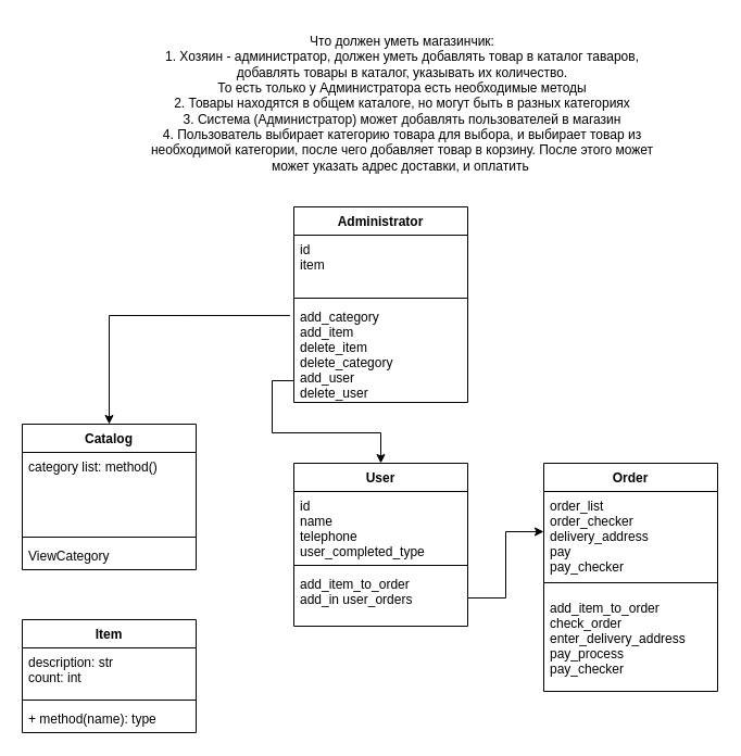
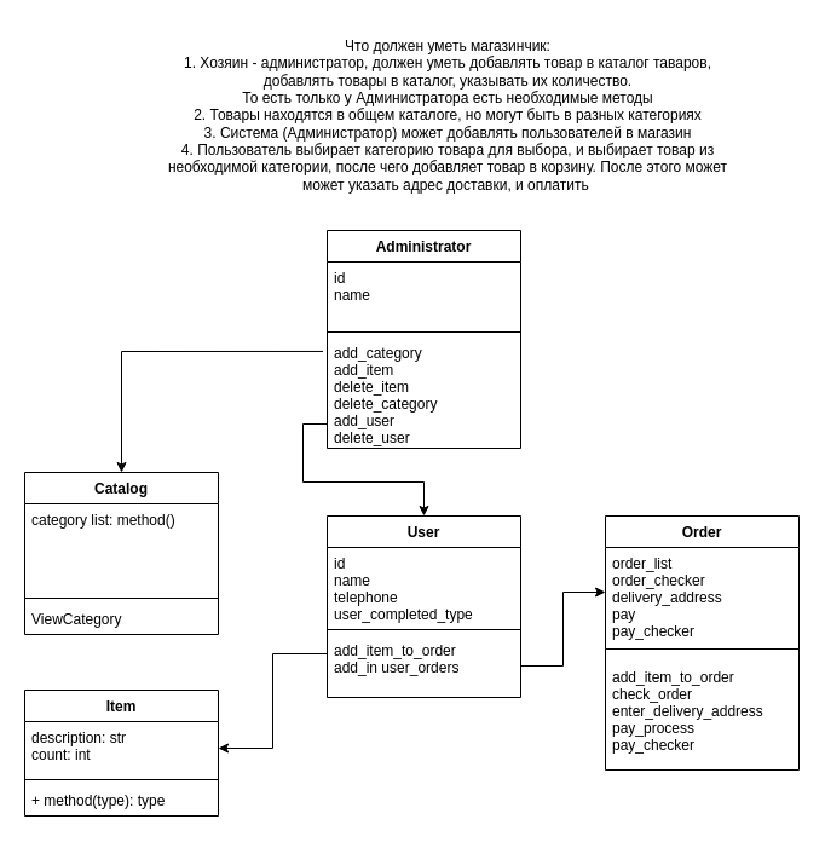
- <mxCell id="4" value="id&#10;item" style="text;strokeColor=none;fillColor=none;align=left;verticalAlign=top;spacingLeft=4;spacingRight=4;overflow=hidden;rotatable=0;points=[[0,0.5],[1,0.5]];portConstraint=eastwest;" vertex="1" parent="3"><mxGeometry y="26" width="160" height="54" as="geometry" /></mxCell>
+ <mxCell id="4" value="id&#10;name" style="text;strokeColor=none;fillColor=none;align=left;verticalAlign=top;spacingLeft=4;spacingRight=4;overflow=hidden;rotatable=0;points=[[0,0.5],[1,0.5]];portConstraint=eastwest;" vertex="1" parent="3"><mxGeometry y="26" width="160" height="54" as="geometry" /></mxCell>
+ <mxCell id="25" style="edgeStyle=orthogonalEdgeStyle;rounded=0;orthogonalLoop=1;jettySize=auto;html=1;exitX=0;exitY=0.5;exitDx=0;exitDy=0;entryX=1;entryY=0.5;entryDx=0;entryDy=0;" edge="1" parent="1" source="14" target="20"><mxGeometry relative="1" as="geometry"><Array as="points"><mxPoint x="270" y="540" /><mxPoint x="225" y="540" /><mxPoint x="225" y="618" /></Array></mxGeometry></mxCell>
- <mxCell id="22" value="+ method(name): type" style="text;strokeColor=none;fillColor=none;align=left;verticalAlign=top;spacingLeft=4;spacingRight=4;overflow=hidden;rotatable=0;points=[[0,0.5],[1,0.5]];portConstraint=eastwest;" vertex="1" parent="19"><mxGeometry y="78" width="160" height="26" as="geometry" /></mxCell>
+ <mxCell id="22" value="+ method(type): type" style="text;strokeColor=none;fillColor=none;align=left;verticalAlign=top;spacingLeft=4;spacingRight=4;overflow=hidden;rotatable=0;points=[[0,0.5],[1,0.5]];portConstraint=eastwest;" vertex="1" parent="19"><mxGeometry y="78" width="160" height="26" as="geometry" /></mxCell>
